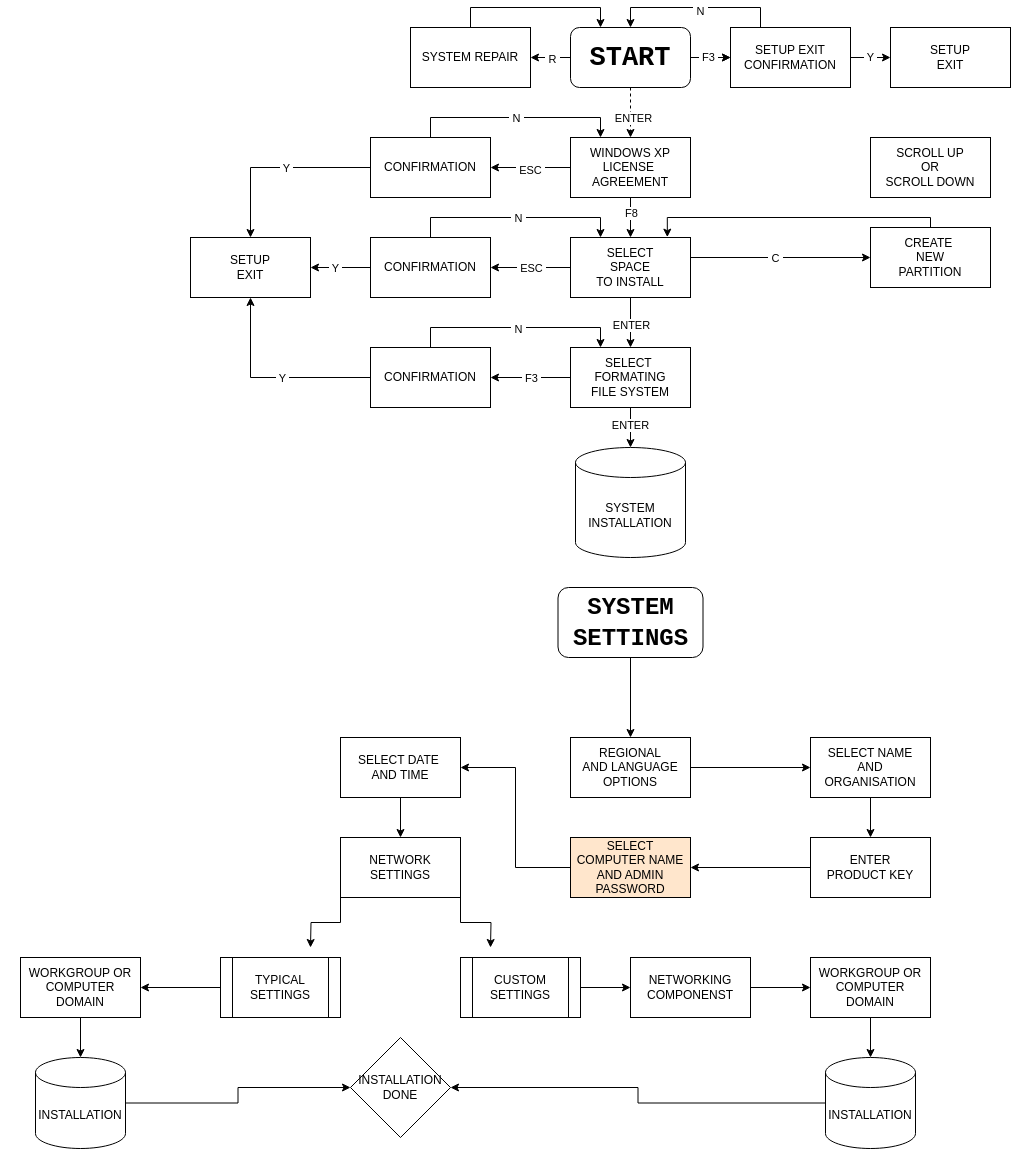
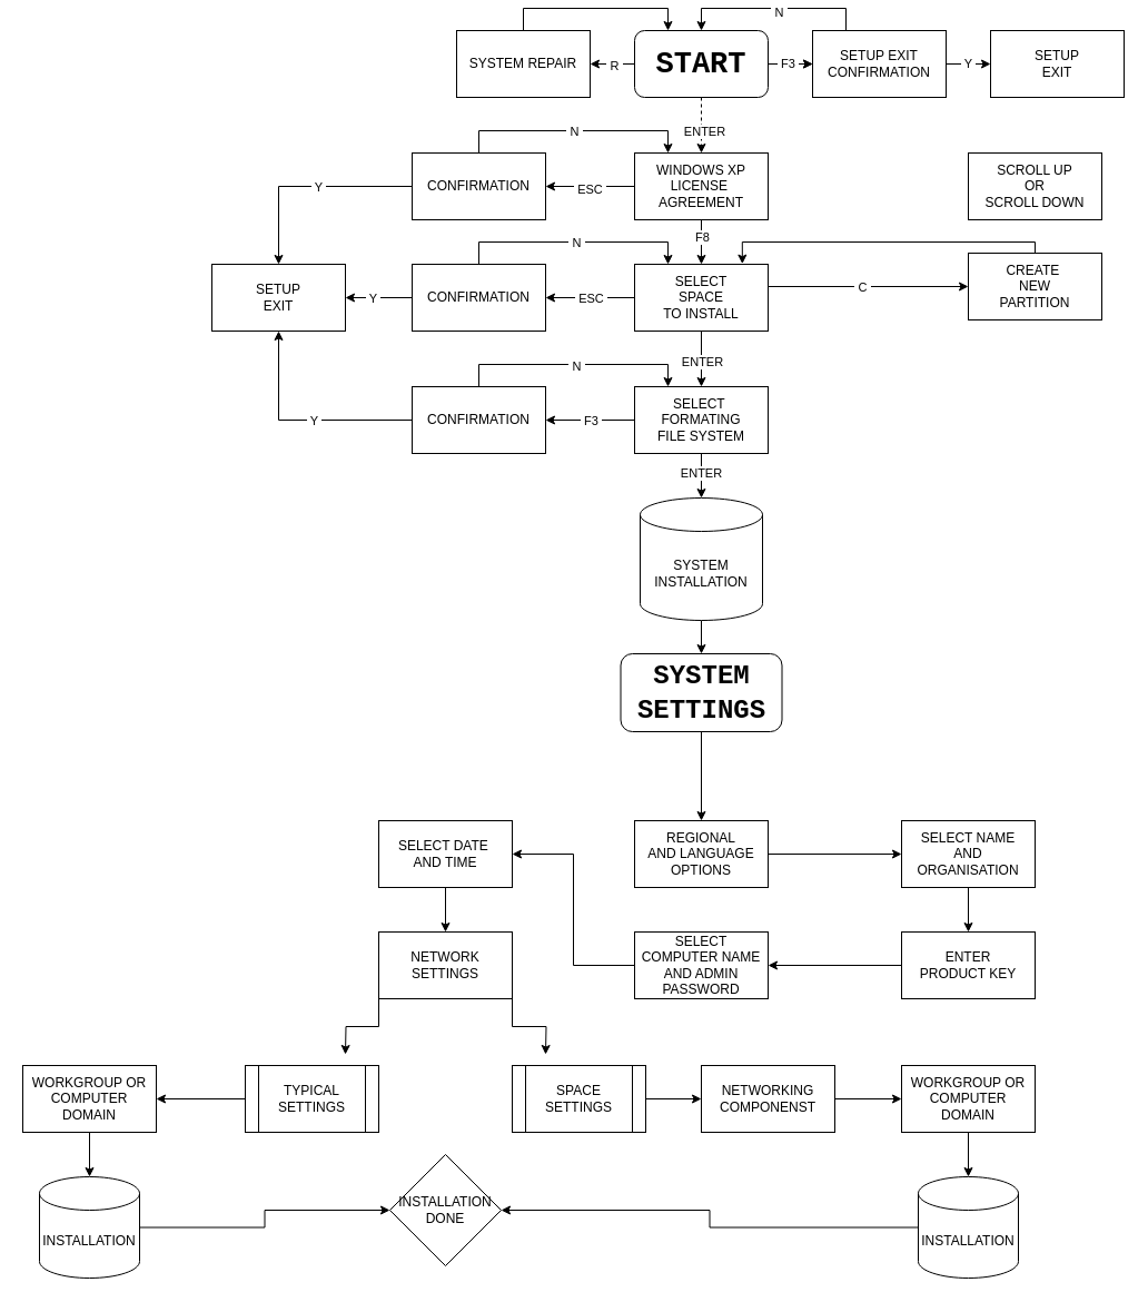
+ <mxCell id="31" style="edgeStyle=orthogonalEdgeStyle;rounded=0;orthogonalLoop=1;jettySize=auto;html=1;exitX=0.5;exitY=1;exitDx=0;exitDy=0;exitPerimeter=0;entryX=0.5;entryY=0;entryDx=0;entryDy=0;" parent="1" source="32" target="36" edge="1"><mxGeometry relative="1" as="geometry" /></mxCell>
- <mxCell id="64" value="SELECT COMPUTER NAME AND ADMIN PASSWORD" style="rounded=0;whiteSpace=wrap;html=1;fillColor=#ffe6cc;" vertex="1" parent="1"><mxGeometry x="570" y="830" width="120" height="60" as="geometry" /></mxCell>
+ <mxCell id="64" value="SELECT COMPUTER NAME AND ADMIN PASSWORD" style="rounded=0;whiteSpace=wrap;html=1;" vertex="1" parent="1"><mxGeometry x="570" y="830" width="120" height="60" as="geometry" /></mxCell>
- <mxCell id="71" value="CUSTOM SETTINGS" style="shape=process;whiteSpace=wrap;html=1;backgroundOutline=1;" vertex="1" parent="1"><mxGeometry x="460" y="950" width="120" height="60" as="geometry" /></mxCell>
+ <mxCell id="71" value="SPACE SETTINGS" style="shape=process;whiteSpace=wrap;html=1;backgroundOutline=1;" vertex="1" parent="1"><mxGeometry x="460" y="950" width="120" height="60" as="geometry" /></mxCell>
